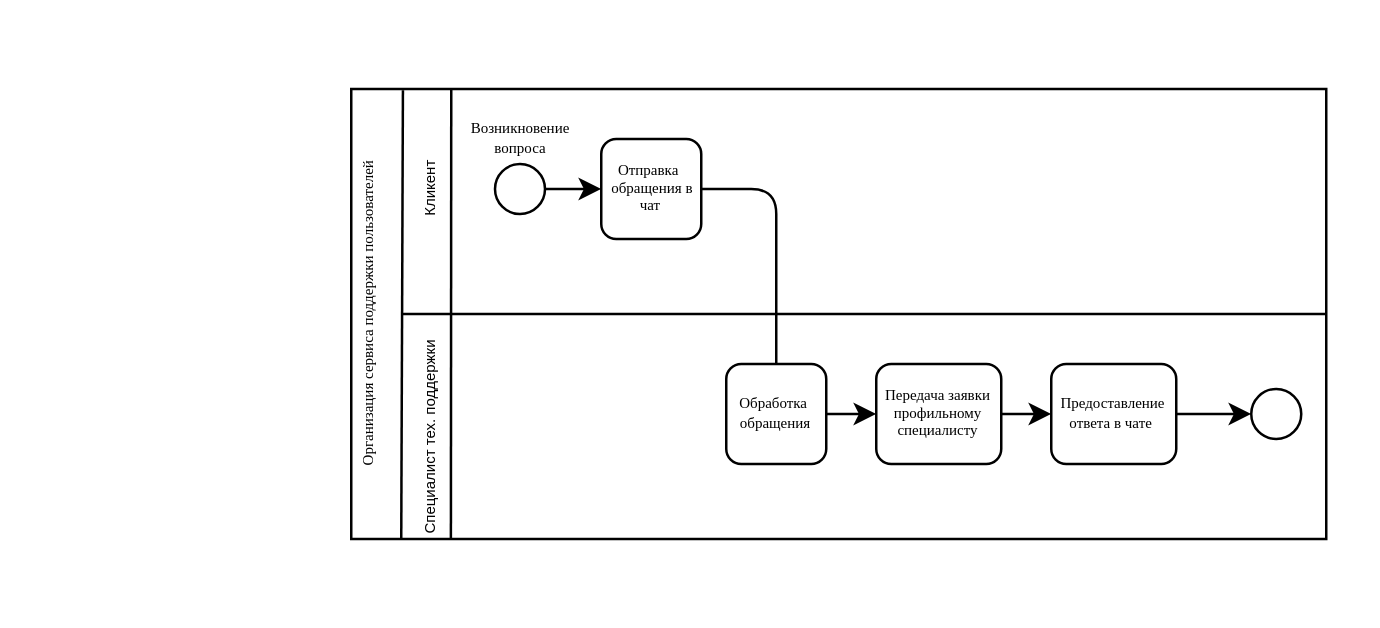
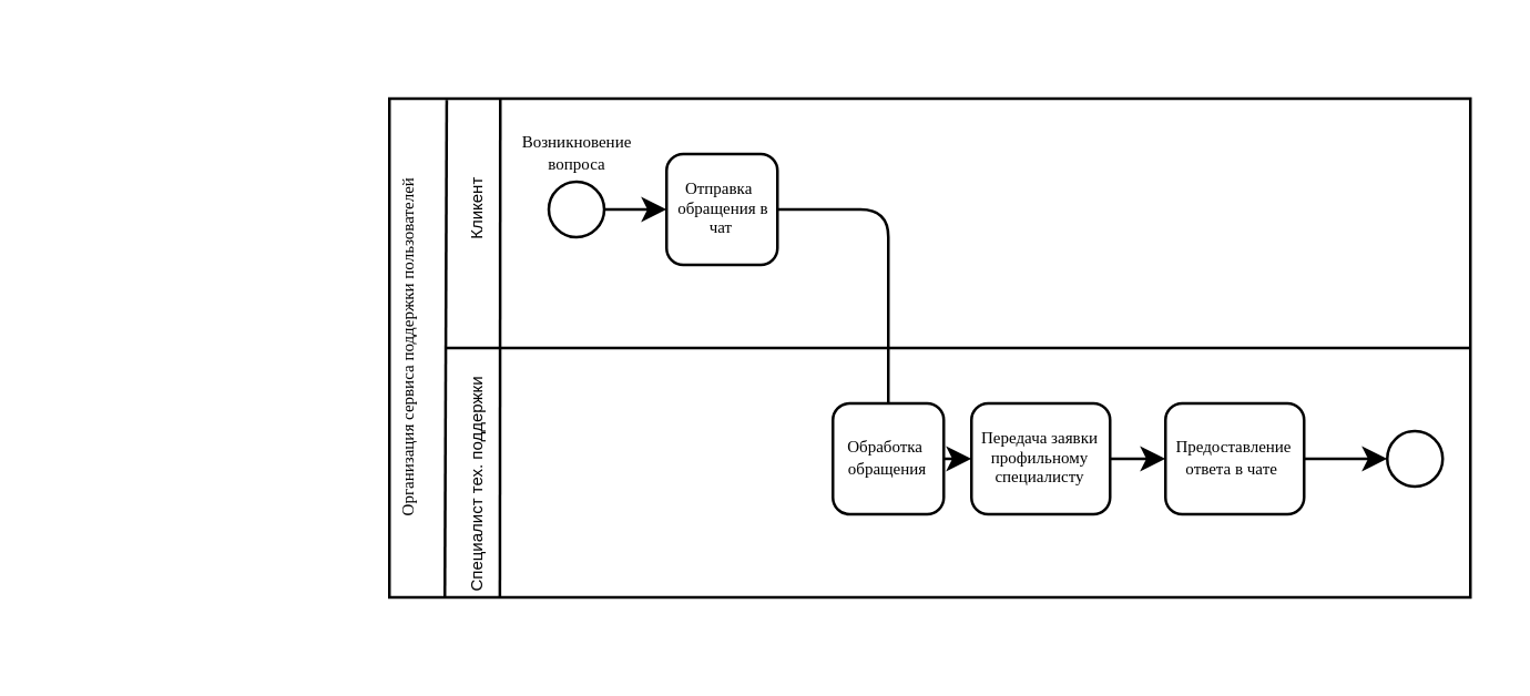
- <mxCell id="12" value="&lt;p class=&quot;MsoNormal&quot;&gt;Обработка&amp;nbsp; обращения&lt;/p&gt;" style="rounded=1;html=1;spacing=1;whiteSpace=wrap;fontFamily=Times New Roman;fontSize=6;" vertex="1" parent="1"><mxGeometry x="290" y="130" width="40" height="40" as="geometry" /></mxCell>
+ <mxCell id="12" value="&lt;p class=&quot;MsoNormal&quot;&gt;Обработка&amp;nbsp; обращения&lt;/p&gt;" style="rounded=1;html=1;spacing=1;whiteSpace=wrap;fontFamily=Times New Roman;fontSize=6;" vertex="1" parent="1"><mxGeometry x="300" y="130" width="40" height="40" as="geometry" /></mxCell>
